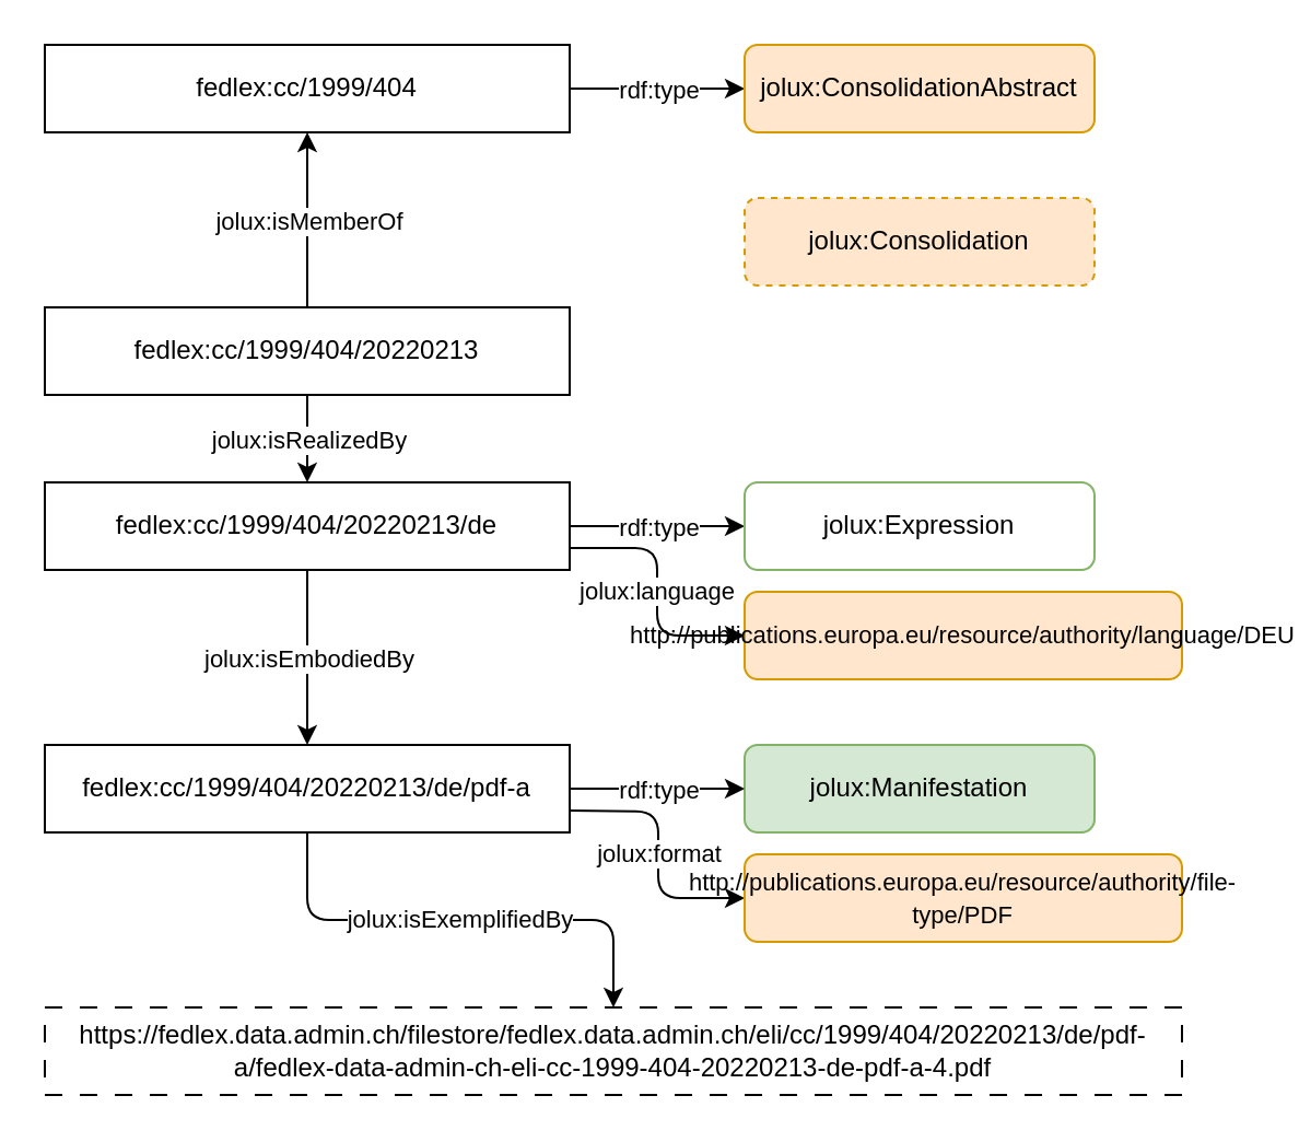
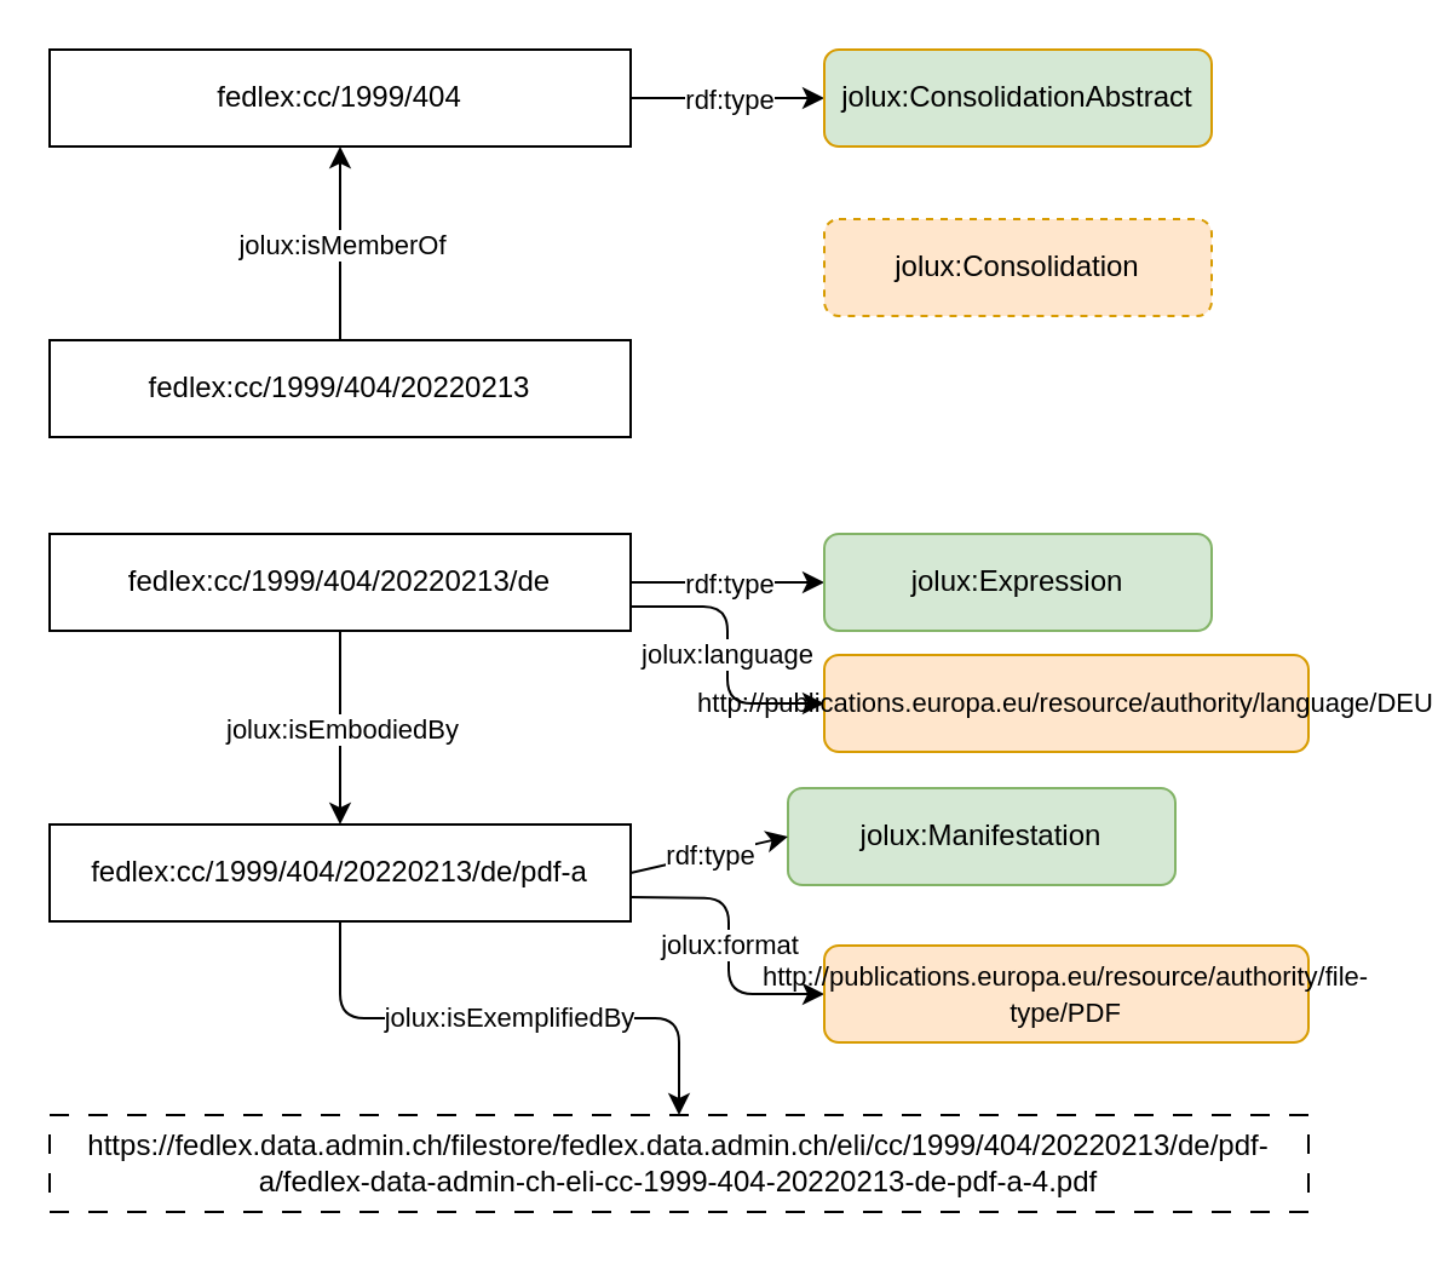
- <mxCell id="5" value="jolux:ConsolidationAbstract" style="rounded=1;whiteSpace=wrap;html=1;fillColor=#ffe6cc;strokeColor=#d79b00;" parent="1" vertex="1"><mxGeometry x="340" y="20" width="160" height="40" as="geometry" /></mxCell>
+ <mxCell id="5" value="jolux:ConsolidationAbstract" style="rounded=1;whiteSpace=wrap;html=1;fillColor=#d5e8d4;strokeColor=#d79b00;" parent="1" vertex="1"><mxGeometry x="340" y="20" width="160" height="40" as="geometry" /></mxCell>
- <mxCell id="12" style="edgeStyle=none;html=1;exitX=0.5;exitY=1;exitDx=0;exitDy=0;entryX=0.5;entryY=0;entryDx=0;entryDy=0;" parent="1" source="8" target="15" edge="1"><mxGeometry relative="1" as="geometry" /></mxCell>
- <mxCell id="13" value="jolux:isRealizedBy" style="edgeLabel;html=1;align=center;verticalAlign=middle;resizable=0;points=[];" parent="12" vertex="1" connectable="0"><mxGeometry relative="1" as="geometry"><mxPoint as="offset" /></mxGeometry></mxCell>
- <mxCell id="16" value="jolux:Expression" style="rounded=1;whiteSpace=wrap;html=1;fillColor=#ffffff;strokeColor=#82b366;" parent="1" vertex="1"><mxGeometry x="340" y="220" width="160" height="40" as="geometry" /></mxCell>
+ <mxCell id="16" value="jolux:Expression" style="rounded=1;whiteSpace=wrap;html=1;fillColor=#d5e8d4;strokeColor=#82b366;" parent="1" vertex="1"><mxGeometry x="340" y="220" width="160" height="40" as="geometry" /></mxCell>
- <mxCell id="20" value="jolux:Manifestation" style="rounded=1;whiteSpace=wrap;html=1;fillColor=#d5e8d4;strokeColor=#82b366;" parent="1" vertex="1"><mxGeometry x="340" y="340" width="160" height="40" as="geometry" /></mxCell>
+ <mxCell id="20" value="jolux:Manifestation" style="rounded=1;whiteSpace=wrap;html=1;fillColor=#d5e8d4;strokeColor=#82b366;" parent="1" vertex="1"><mxGeometry x="325" y="325" width="160" height="40" as="geometry" /></mxCell>
